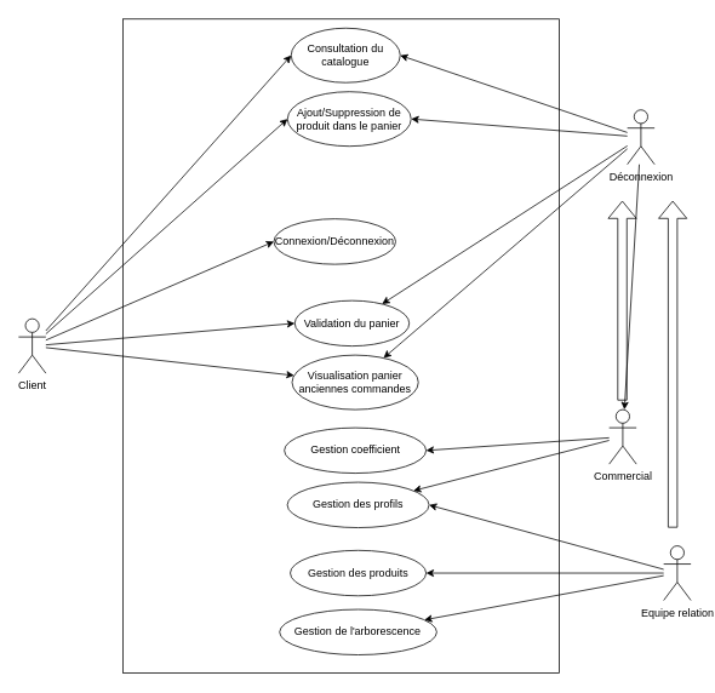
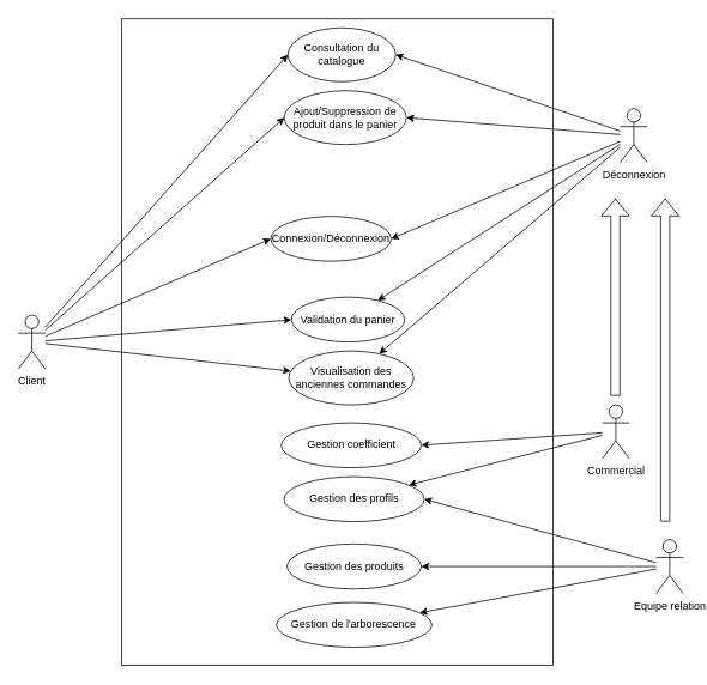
- <mxCell id="11" style="rounded=0;orthogonalLoop=1;jettySize=auto;html=1;" parent="1" source="14" target="29" edge="1"><mxGeometry relative="1" as="geometry" /></mxCell>
+ <mxCell id="11" style="rounded=0;orthogonalLoop=1;jettySize=auto;html=1;entryX=1;entryY=0.5;entryDx=0;entryDy=0;" parent="1" source="14" target="17" edge="1"><mxGeometry relative="1" as="geometry" /></mxCell>
- <mxCell id="19" value="Visualisation panier anciennes commandes" style="ellipse;whiteSpace=wrap;html=1;" parent="1" vertex="1"><mxGeometry x="321" y="390" width="139" height="60" as="geometry" /></mxCell>
+ <mxCell id="19" value="Visualisation des anciennes commandes" style="ellipse;whiteSpace=wrap;html=1;" parent="1" vertex="1"><mxGeometry x="321" y="390" width="139" height="60" as="geometry" /></mxCell>
